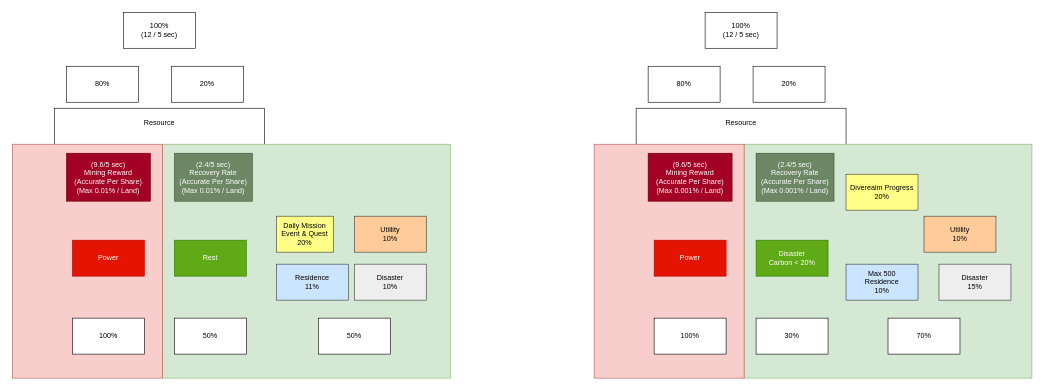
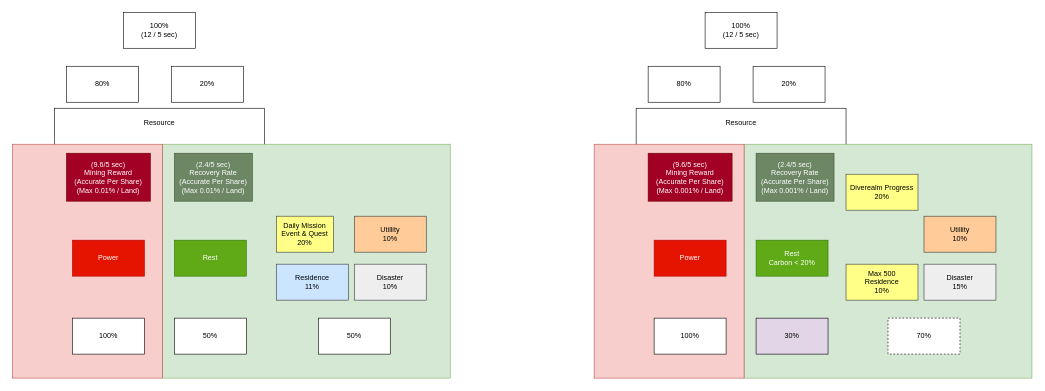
- <mxCell id="28" value="Disaster&lt;br&gt;Carbon &amp;lt; 20%" style="rounded=0;whiteSpace=wrap;html=1;fillColor=#60a917;fontColor=#ffffff;strokeColor=#2D7600;" vertex="1" parent="1"><mxGeometry x="1260" y="400" width="120" height="60" as="geometry" /></mxCell>
+ <mxCell id="28" value="Rest&lt;br&gt;Carbon &amp;lt; 20%" style="rounded=0;whiteSpace=wrap;html=1;fillColor=#60a917;fontColor=#ffffff;strokeColor=#2D7600;" vertex="1" parent="1"><mxGeometry x="1260" y="400" width="120" height="60" as="geometry" /></mxCell>
- <mxCell id="29" value="Max 500&lt;br&gt;Residence&lt;br&gt;10%" style="rounded=0;whiteSpace=wrap;html=1;fillColor=#cce5ff;strokeColor=#36393d;" vertex="1" parent="1"><mxGeometry x="1410" y="440" width="120" height="60" as="geometry" /></mxCell>
+ <mxCell id="29" value="Max 500&lt;br&gt;Residence&lt;br&gt;10%" style="rounded=0;whiteSpace=wrap;html=1;fillColor=#ffff88;strokeColor=#36393d;" vertex="1" parent="1"><mxGeometry x="1410" y="440" width="120" height="60" as="geometry" /></mxCell>
- <mxCell id="31" value="Disaster&lt;br&gt;15%" style="rounded=0;whiteSpace=wrap;html=1;fillColor=#eeeeee;strokeColor=#36393d;" vertex="1" parent="1"><mxGeometry x="1565" y="440" width="120" height="60" as="geometry" /></mxCell>
+ <mxCell id="31" value="Disaster&lt;br&gt;15%" style="rounded=0;whiteSpace=wrap;html=1;fillColor=#eeeeee;strokeColor=#36393d;" vertex="1" parent="1"><mxGeometry x="1540" y="440" width="120" height="60" as="geometry" /></mxCell>
- <mxCell id="32" value="30%" style="rounded=0;whiteSpace=wrap;html=1;" vertex="1" parent="1"><mxGeometry x="1260" y="530" width="120" height="60" as="geometry" /></mxCell>
+ <mxCell id="32" value="30%" style="rounded=0;whiteSpace=wrap;html=1;fillColor=#e1d5e7;" vertex="1" parent="1"><mxGeometry x="1260" y="530" width="120" height="60" as="geometry" /></mxCell>
- <mxCell id="33" value="70%" style="rounded=0;whiteSpace=wrap;html=1;" vertex="1" parent="1"><mxGeometry x="1480" y="530" width="120" height="60" as="geometry" /></mxCell>
+ <mxCell id="33" value="70%" style="rounded=0;whiteSpace=wrap;html=1;dashed=1;" vertex="1" parent="1"><mxGeometry x="1480" y="530" width="120" height="60" as="geometry" /></mxCell>
